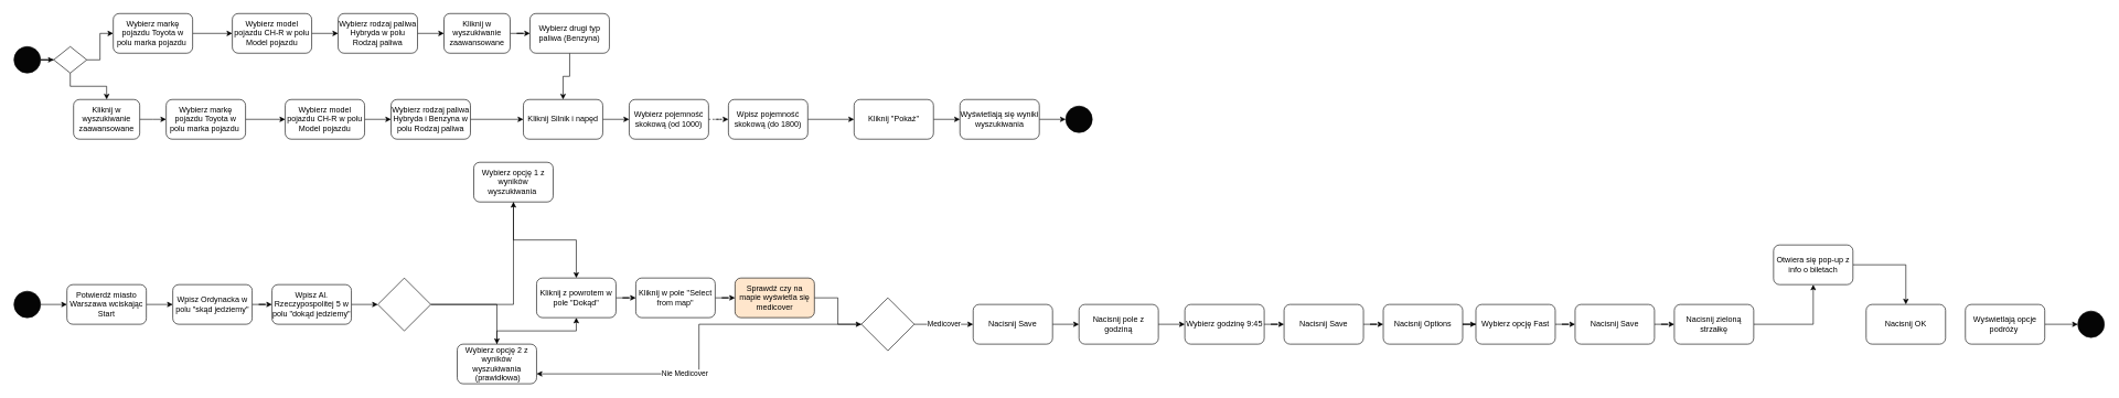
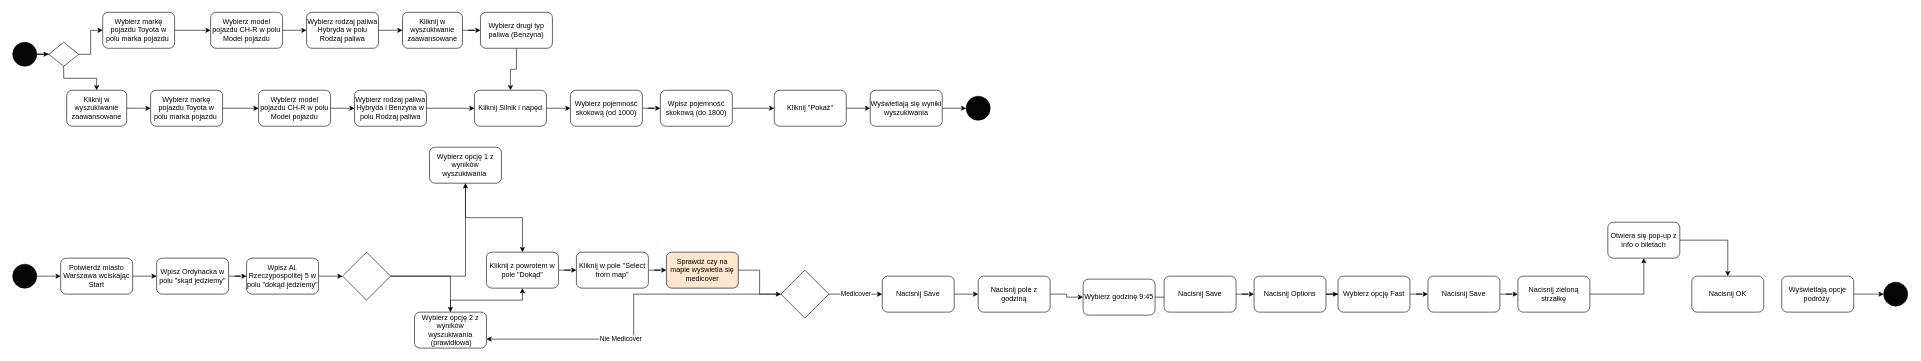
- <mxCell id="20" style="edgeStyle=orthogonalEdgeStyle;rounded=0;orthogonalLoop=1;jettySize=auto;html=1;entryX=0;entryY=0.5;entryDx=0;entryDy=0;dashed=1;" parent="1" source="21" target="23" edge="1"><mxGeometry relative="1" as="geometry" /></mxCell>
+ <mxCell id="20" style="edgeStyle=orthogonalEdgeStyle;rounded=0;orthogonalLoop=1;jettySize=auto;html=1;entryX=0;entryY=0.5;entryDx=0;entryDy=0;" parent="1" source="21" target="23" edge="1"><mxGeometry relative="1" as="geometry" /></mxCell>
- <mxCell id="66" value="Wybierz godzinę 9:45" style="rounded=1;whiteSpace=wrap;html=1;fillColor=#FFFFFF;" vertex="1" parent="1"><mxGeometry x="1790" y="460" width="120" height="60" as="geometry" /></mxCell>
+ <mxCell id="66" value="Wybierz godzinę 9:45" style="rounded=1;whiteSpace=wrap;html=1;fillColor=#FFFFFF;" vertex="1" parent="1"><mxGeometry x="1805" y="465" width="120" height="60" as="geometry" /></mxCell>
